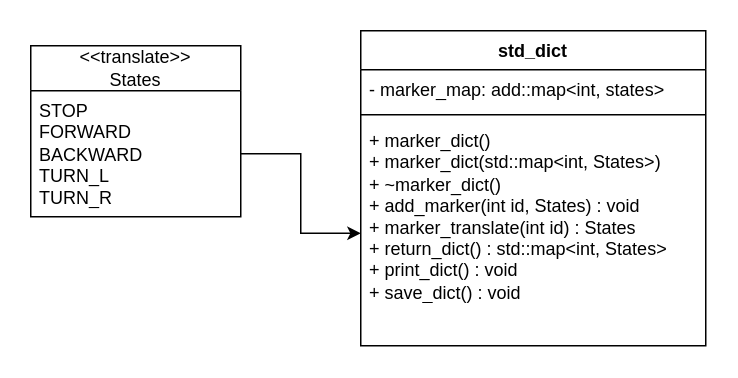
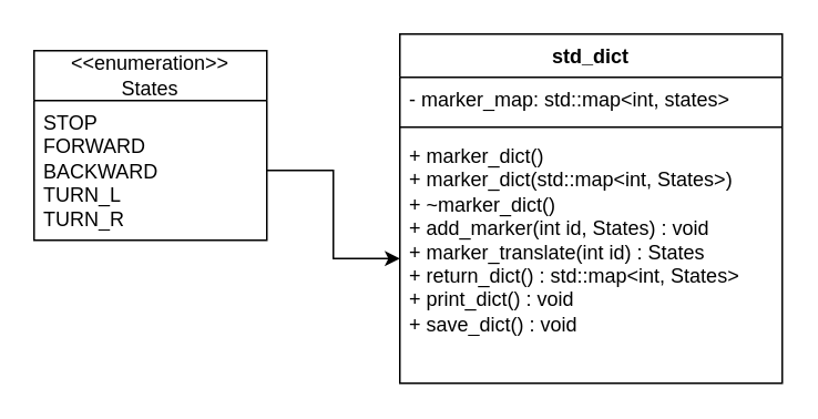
- <mxCell id="6" value="&lt;div&gt;&amp;lt;&amp;lt;translate&amp;gt;&amp;gt;&lt;/div&gt;&lt;div&gt;States&lt;br&gt;&lt;/div&gt;" style="swimlane;fontStyle=0;childLayout=stackLayout;horizontal=1;startSize=30;fillColor=none;horizontalStack=0;resizeParent=1;resizeParentMax=0;resizeLast=0;collapsible=1;marginBottom=0;whiteSpace=wrap;html=1;" parent="1" vertex="1"><mxGeometry x="20" y="30" width="140" height="114" as="geometry" /></mxCell>
+ <mxCell id="6" value="&lt;div&gt;&amp;lt;&amp;lt;enumeration&amp;gt;&amp;gt;&lt;/div&gt;&lt;div&gt;States&lt;br&gt;&lt;/div&gt;" style="swimlane;fontStyle=0;childLayout=stackLayout;horizontal=1;startSize=30;fillColor=none;horizontalStack=0;resizeParent=1;resizeParentMax=0;resizeLast=0;collapsible=1;marginBottom=0;whiteSpace=wrap;html=1;" parent="1" vertex="1"><mxGeometry x="20" y="30" width="140" height="114" as="geometry" /></mxCell>
- <mxCell id="3" value="- marker_map: add::map&amp;lt;int, states&amp;gt;" style="text;strokeColor=none;fillColor=none;align=left;verticalAlign=top;spacingLeft=4;spacingRight=4;overflow=hidden;rotatable=0;points=[[0,0.5],[1,0.5]];portConstraint=eastwest;whiteSpace=wrap;html=1;" parent="2" vertex="1"><mxGeometry y="26" width="230" height="26" as="geometry" /></mxCell>
+ <mxCell id="3" value="- marker_map: std::map&amp;lt;int, states&amp;gt;" style="text;strokeColor=none;fillColor=none;align=left;verticalAlign=top;spacingLeft=4;spacingRight=4;overflow=hidden;rotatable=0;points=[[0,0.5],[1,0.5]];portConstraint=eastwest;whiteSpace=wrap;html=1;" parent="2" vertex="1"><mxGeometry y="26" width="230" height="26" as="geometry" /></mxCell>
